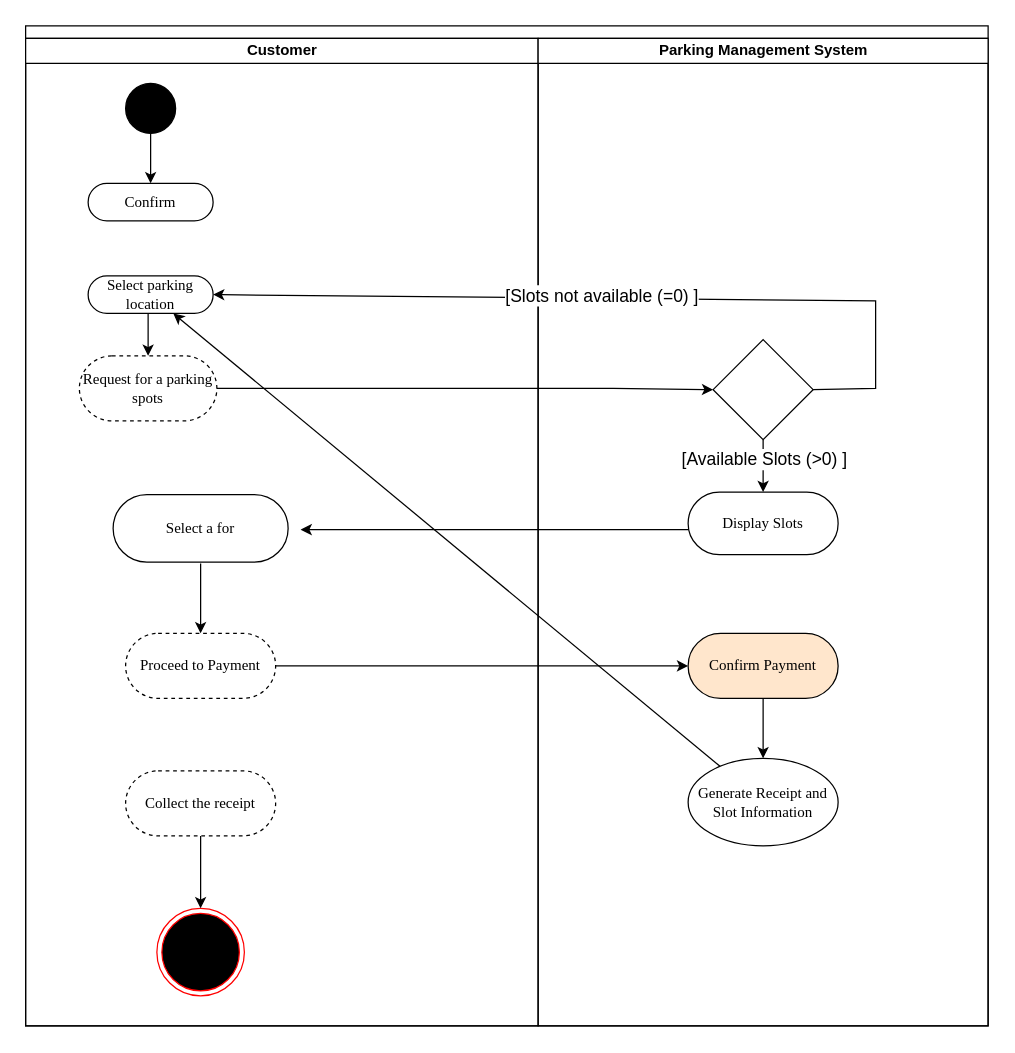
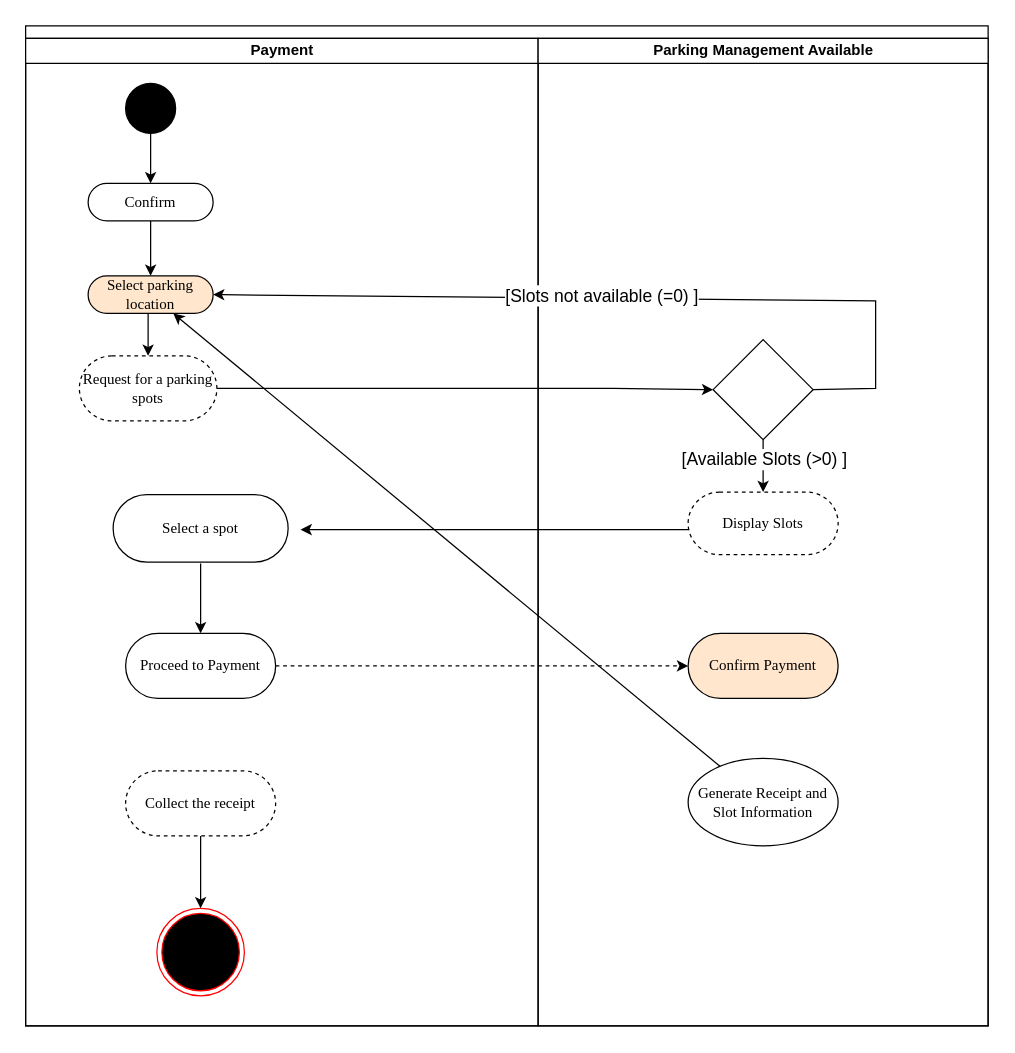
- <mxCell id="3" value="Customer" style="swimlane;html=1;startSize=20;" parent="2" vertex="1"><mxGeometry y="10" width="410" height="790" as="geometry" /></mxCell>
+ <mxCell id="3" value="Payment" style="swimlane;html=1;startSize=20;" parent="2" vertex="1"><mxGeometry y="10" width="410" height="790" as="geometry" /></mxCell>
- <mxCell id="13" value="Parking Management System" style="swimlane;html=1;startSize=20;" parent="2" vertex="1"><mxGeometry x="410" y="10" width="360" height="790" as="geometry" /></mxCell>
+ <mxCell id="13" value="Parking Management Available" style="swimlane;html=1;startSize=20;" parent="2" vertex="1"><mxGeometry x="410" y="10" width="360" height="790" as="geometry" /></mxCell>
+ <mxCell id="12" value="" style="endArrow=classic;html=1;rounded=0;exitX=0.5;exitY=1;exitDx=0;exitDy=0;" parent="3" source="5" target="11" edge="1"><mxGeometry width="50" height="50" relative="1" as="geometry"><mxPoint x="720" y="390" as="sourcePoint" /><mxPoint x="770" y="340" as="targetPoint" /></mxGeometry></mxCell>
- <mxCell id="11" value="Select parking location" style="rounded=1;whiteSpace=wrap;html=1;shadow=0;comic=0;labelBackgroundColor=none;strokeWidth=1;fontFamily=Verdana;fontSize=12;align=center;arcSize=50;" parent="3" vertex="1"><mxGeometry x="50" y="190" width="100" height="30" as="geometry" /></mxCell>
+ <mxCell id="11" value="Select parking location" style="rounded=1;whiteSpace=wrap;html=1;shadow=0;comic=0;labelBackgroundColor=none;strokeWidth=1;fontFamily=Verdana;fontSize=12;align=center;arcSize=50;fillColor=#ffe6cc;" parent="3" vertex="1"><mxGeometry x="50" y="190" width="100" height="30" as="geometry" /></mxCell>
- <mxCell id="15" value="Display Slots" style="rounded=1;whiteSpace=wrap;html=1;shadow=0;comic=0;labelBackgroundColor=none;strokeWidth=1;fontFamily=Verdana;fontSize=12;align=center;arcSize=50;" parent="13" vertex="1"><mxGeometry x="120" y="363" width="120" height="50" as="geometry" /></mxCell>
+ <mxCell id="15" value="Display Slots" style="rounded=1;whiteSpace=wrap;html=1;shadow=0;comic=0;labelBackgroundColor=none;strokeWidth=1;fontFamily=Verdana;fontSize=12;align=center;arcSize=50;dashed=1;" parent="13" vertex="1"><mxGeometry x="120" y="363" width="120" height="50" as="geometry" /></mxCell>
- <mxCell id="7" value="Select a for" style="rounded=1;whiteSpace=wrap;html=1;shadow=0;comic=0;labelBackgroundColor=none;strokeWidth=1;fontFamily=Verdana;fontSize=12;align=center;arcSize=50;" parent="3" vertex="1"><mxGeometry x="70" y="365" width="140" height="54" as="geometry" /></mxCell>
+ <mxCell id="7" value="Select a spot" style="rounded=1;whiteSpace=wrap;html=1;shadow=0;comic=0;labelBackgroundColor=none;strokeWidth=1;fontFamily=Verdana;fontSize=12;align=center;arcSize=50;" parent="3" vertex="1"><mxGeometry x="70" y="365" width="140" height="54" as="geometry" /></mxCell>
- <mxCell id="27" value="Proceed to Payment" style="rounded=1;whiteSpace=wrap;html=1;shadow=0;comic=0;labelBackgroundColor=none;strokeWidth=1;fontFamily=Verdana;fontSize=12;align=center;arcSize=50;dashed=1;" parent="1" vertex="1"><mxGeometry x="100" y="506" width="120" height="52" as="geometry" /></mxCell>
+ <mxCell id="27" value="Proceed to Payment" style="rounded=1;whiteSpace=wrap;html=1;shadow=0;comic=0;labelBackgroundColor=none;strokeWidth=1;fontFamily=Verdana;fontSize=12;align=center;arcSize=50;" parent="1" vertex="1"><mxGeometry x="100" y="506" width="120" height="52" as="geometry" /></mxCell>
- <mxCell id="29" value="" style="endArrow=classic;html=1;rounded=0;entryX=0;entryY=0.5;entryDx=0;entryDy=0;exitX=1;exitY=0.5;exitDx=0;exitDy=0;" parent="1" source="27" target="19" edge="1"><mxGeometry width="50" height="50" relative="1" as="geometry"><mxPoint x="450" y="336" as="sourcePoint" /><mxPoint x="500" y="286" as="targetPoint" /></mxGeometry></mxCell>
+ <mxCell id="29" value="" style="endArrow=classic;html=1;rounded=0;entryX=0;entryY=0.5;entryDx=0;entryDy=0;exitX=1;exitY=0.5;exitDx=0;exitDy=0;dashed=1;" parent="1" source="27" target="19" edge="1"><mxGeometry width="50" height="50" relative="1" as="geometry"><mxPoint x="450" y="336" as="sourcePoint" /><mxPoint x="500" y="286" as="targetPoint" /></mxGeometry></mxCell>
- <mxCell id="21" value="" style="endArrow=classic;html=1;rounded=0;exitX=0.5;exitY=1;exitDx=0;exitDy=0;entryX=0.5;entryY=0;entryDx=0;entryDy=0;" parent="13" source="19" target="20" edge="1"><mxGeometry width="50" height="50" relative="1" as="geometry"><mxPoint x="240" y="566" as="sourcePoint" /><mxPoint x="290" y="516" as="targetPoint" /></mxGeometry></mxCell>
